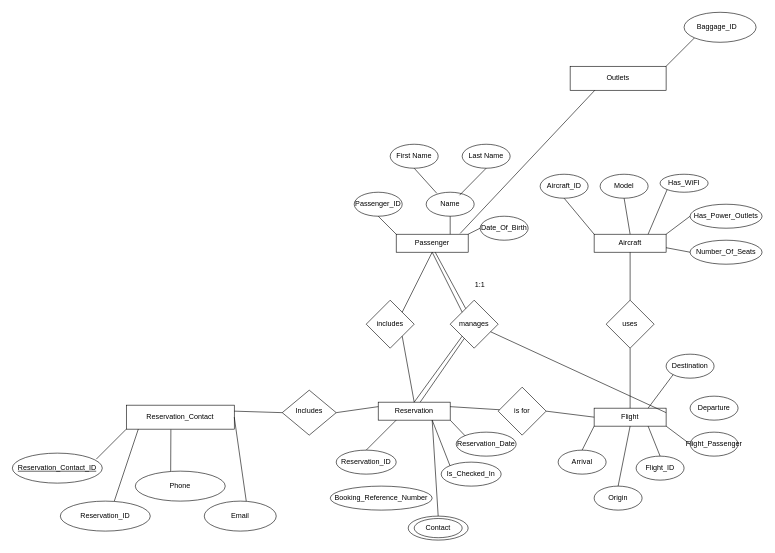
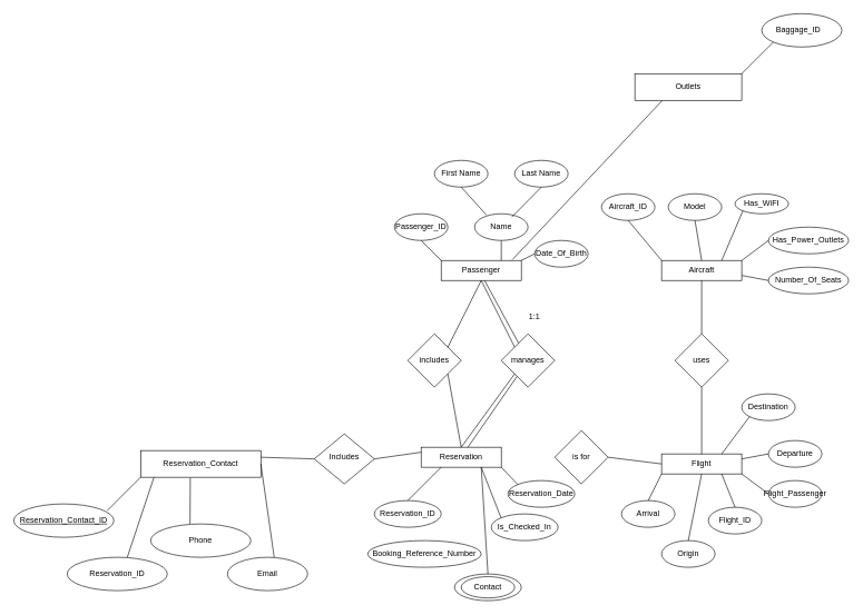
- <mxCell id="35" value="" style="endArrow=none;html=1;rounded=0;exitX=1;exitY=0.25;exitDx=0;exitDy=0;" parent="1" source="4" target="15" edge="1"><mxGeometry width="50" height="50" relative="1" as="geometry"><mxPoint x="1000" y="620" as="sourcePoint" /><mxPoint x="1050" y="570" as="targetPoint" /></mxGeometry></mxCell>
+ <mxCell id="35" value="" style="endArrow=none;html=1;rounded=0;entryX=0;entryY=0.5;entryDx=0;entryDy=0;exitX=1;exitY=0.25;exitDx=0;exitDy=0;" parent="1" source="4" target="30" edge="1"><mxGeometry width="50" height="50" relative="1" as="geometry"><mxPoint x="1000" y="620" as="sourcePoint" /><mxPoint x="1050" y="570" as="targetPoint" /></mxGeometry></mxCell>
- <mxCell id="11" value="" style="endArrow=none;html=1;rounded=0;exitX=1;exitY=0.25;exitDx=0;exitDy=0;" parent="1" source="6" target="10" edge="1"><mxGeometry width="50" height="50" relative="1" as="geometry"><mxPoint x="810" y="660" as="sourcePoint" /><mxPoint x="860" y="610" as="targetPoint" /></mxGeometry></mxCell>
